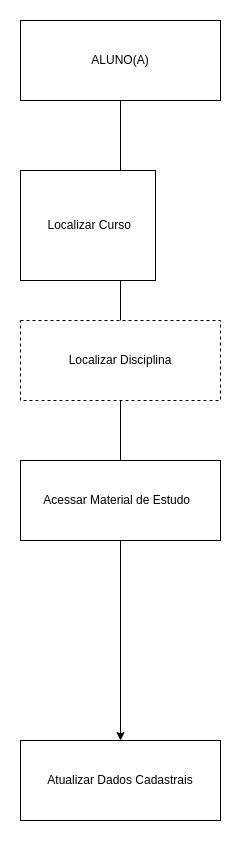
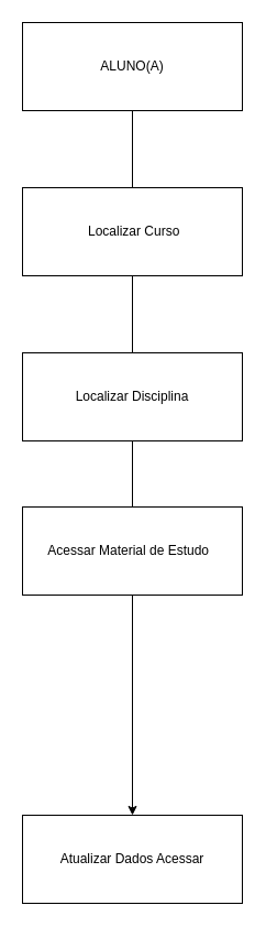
- <mxCell id="4" value="&amp;nbsp;Localizar Curso" style="rounded=0;whiteSpace=wrap;html=1;fontColor=#000000;labelBackgroundColor=none;labelBorderColor=none;" vertex="1" parent="1"><mxGeometry x="20" y="170" width="135" height="110" as="geometry" /></mxCell>
+ <mxCell id="4" value="&amp;nbsp;Localizar Curso" style="rounded=0;whiteSpace=wrap;html=1;fontColor=#000000;labelBackgroundColor=none;labelBorderColor=none;" vertex="1" parent="1"><mxGeometry x="20" y="170" width="200" height="80" as="geometry" /></mxCell>
- <mxCell id="5" value="Localizar Disciplina" style="rounded=0;whiteSpace=wrap;html=1;fontColor=#000000;labelBackgroundColor=none;labelBorderColor=none;dashed=1;" vertex="1" parent="1"><mxGeometry x="20" y="320" width="200" height="80" as="geometry" /></mxCell>
+ <mxCell id="5" value="Localizar Disciplina" style="rounded=0;whiteSpace=wrap;html=1;fontColor=#000000;labelBackgroundColor=none;labelBorderColor=none;" vertex="1" parent="1"><mxGeometry x="20" y="320" width="200" height="80" as="geometry" /></mxCell>
- <mxCell id="7" value="Atualizar Dados Cadastrais" style="rounded=0;whiteSpace=wrap;html=1;fontColor=#000000;labelBackgroundColor=none;labelBorderColor=none;" vertex="1" parent="1"><mxGeometry x="20" y="740" width="200" height="80" as="geometry" /></mxCell>
+ <mxCell id="7" value="Atualizar Dados Acessar" style="rounded=0;whiteSpace=wrap;html=1;fontColor=#000000;labelBackgroundColor=none;labelBorderColor=none;" vertex="1" parent="1"><mxGeometry x="20" y="740" width="200" height="80" as="geometry" /></mxCell>
